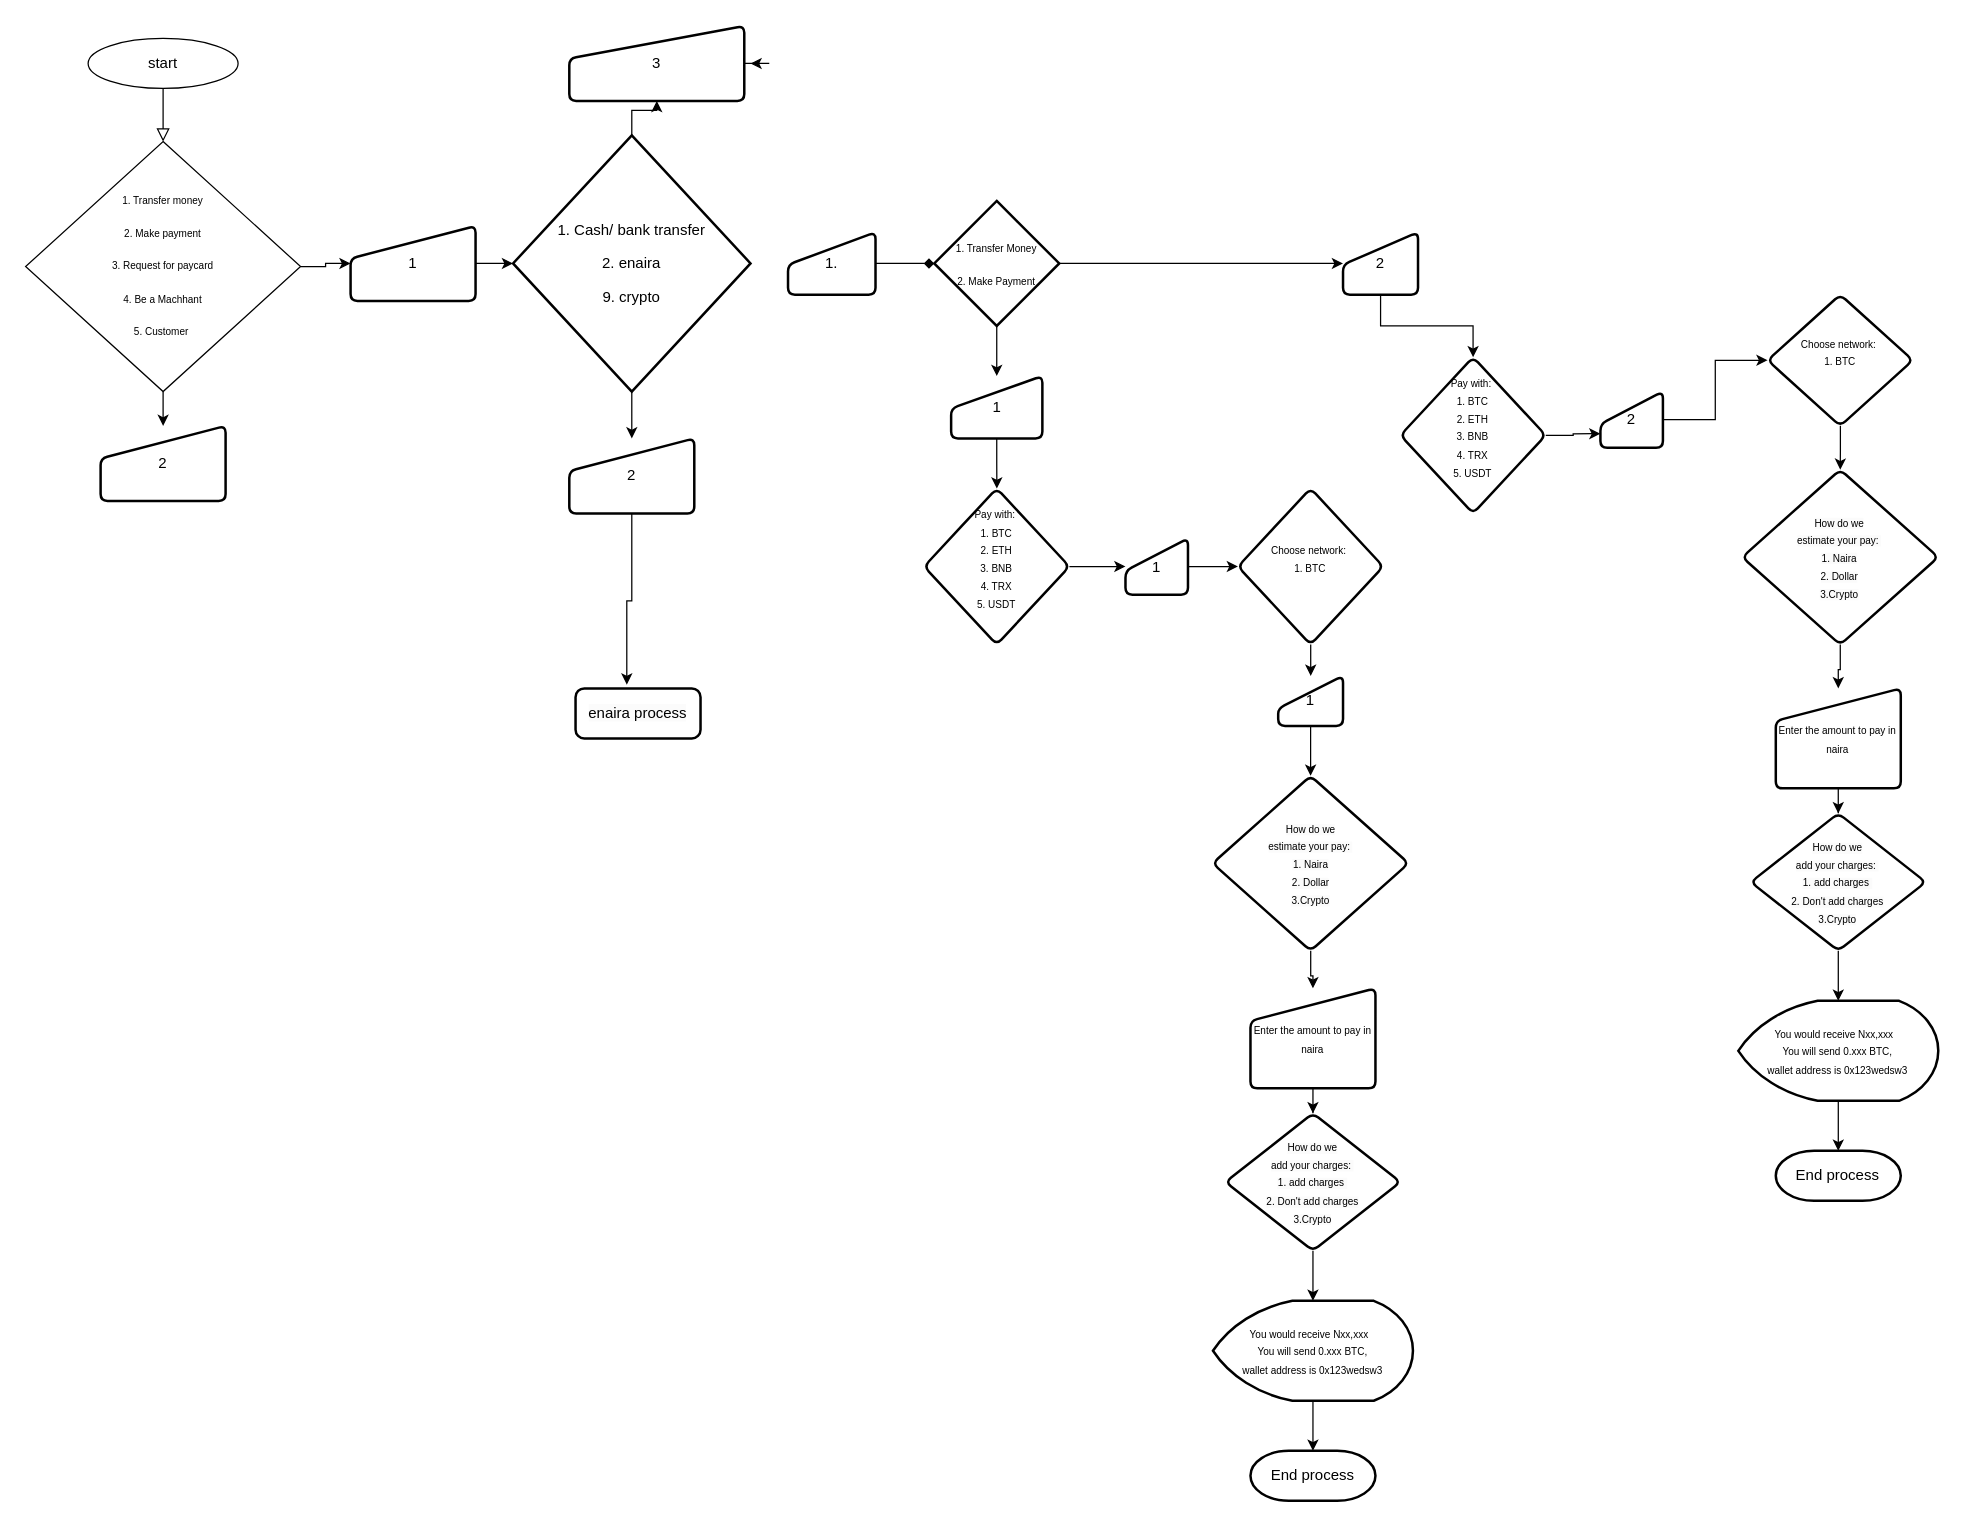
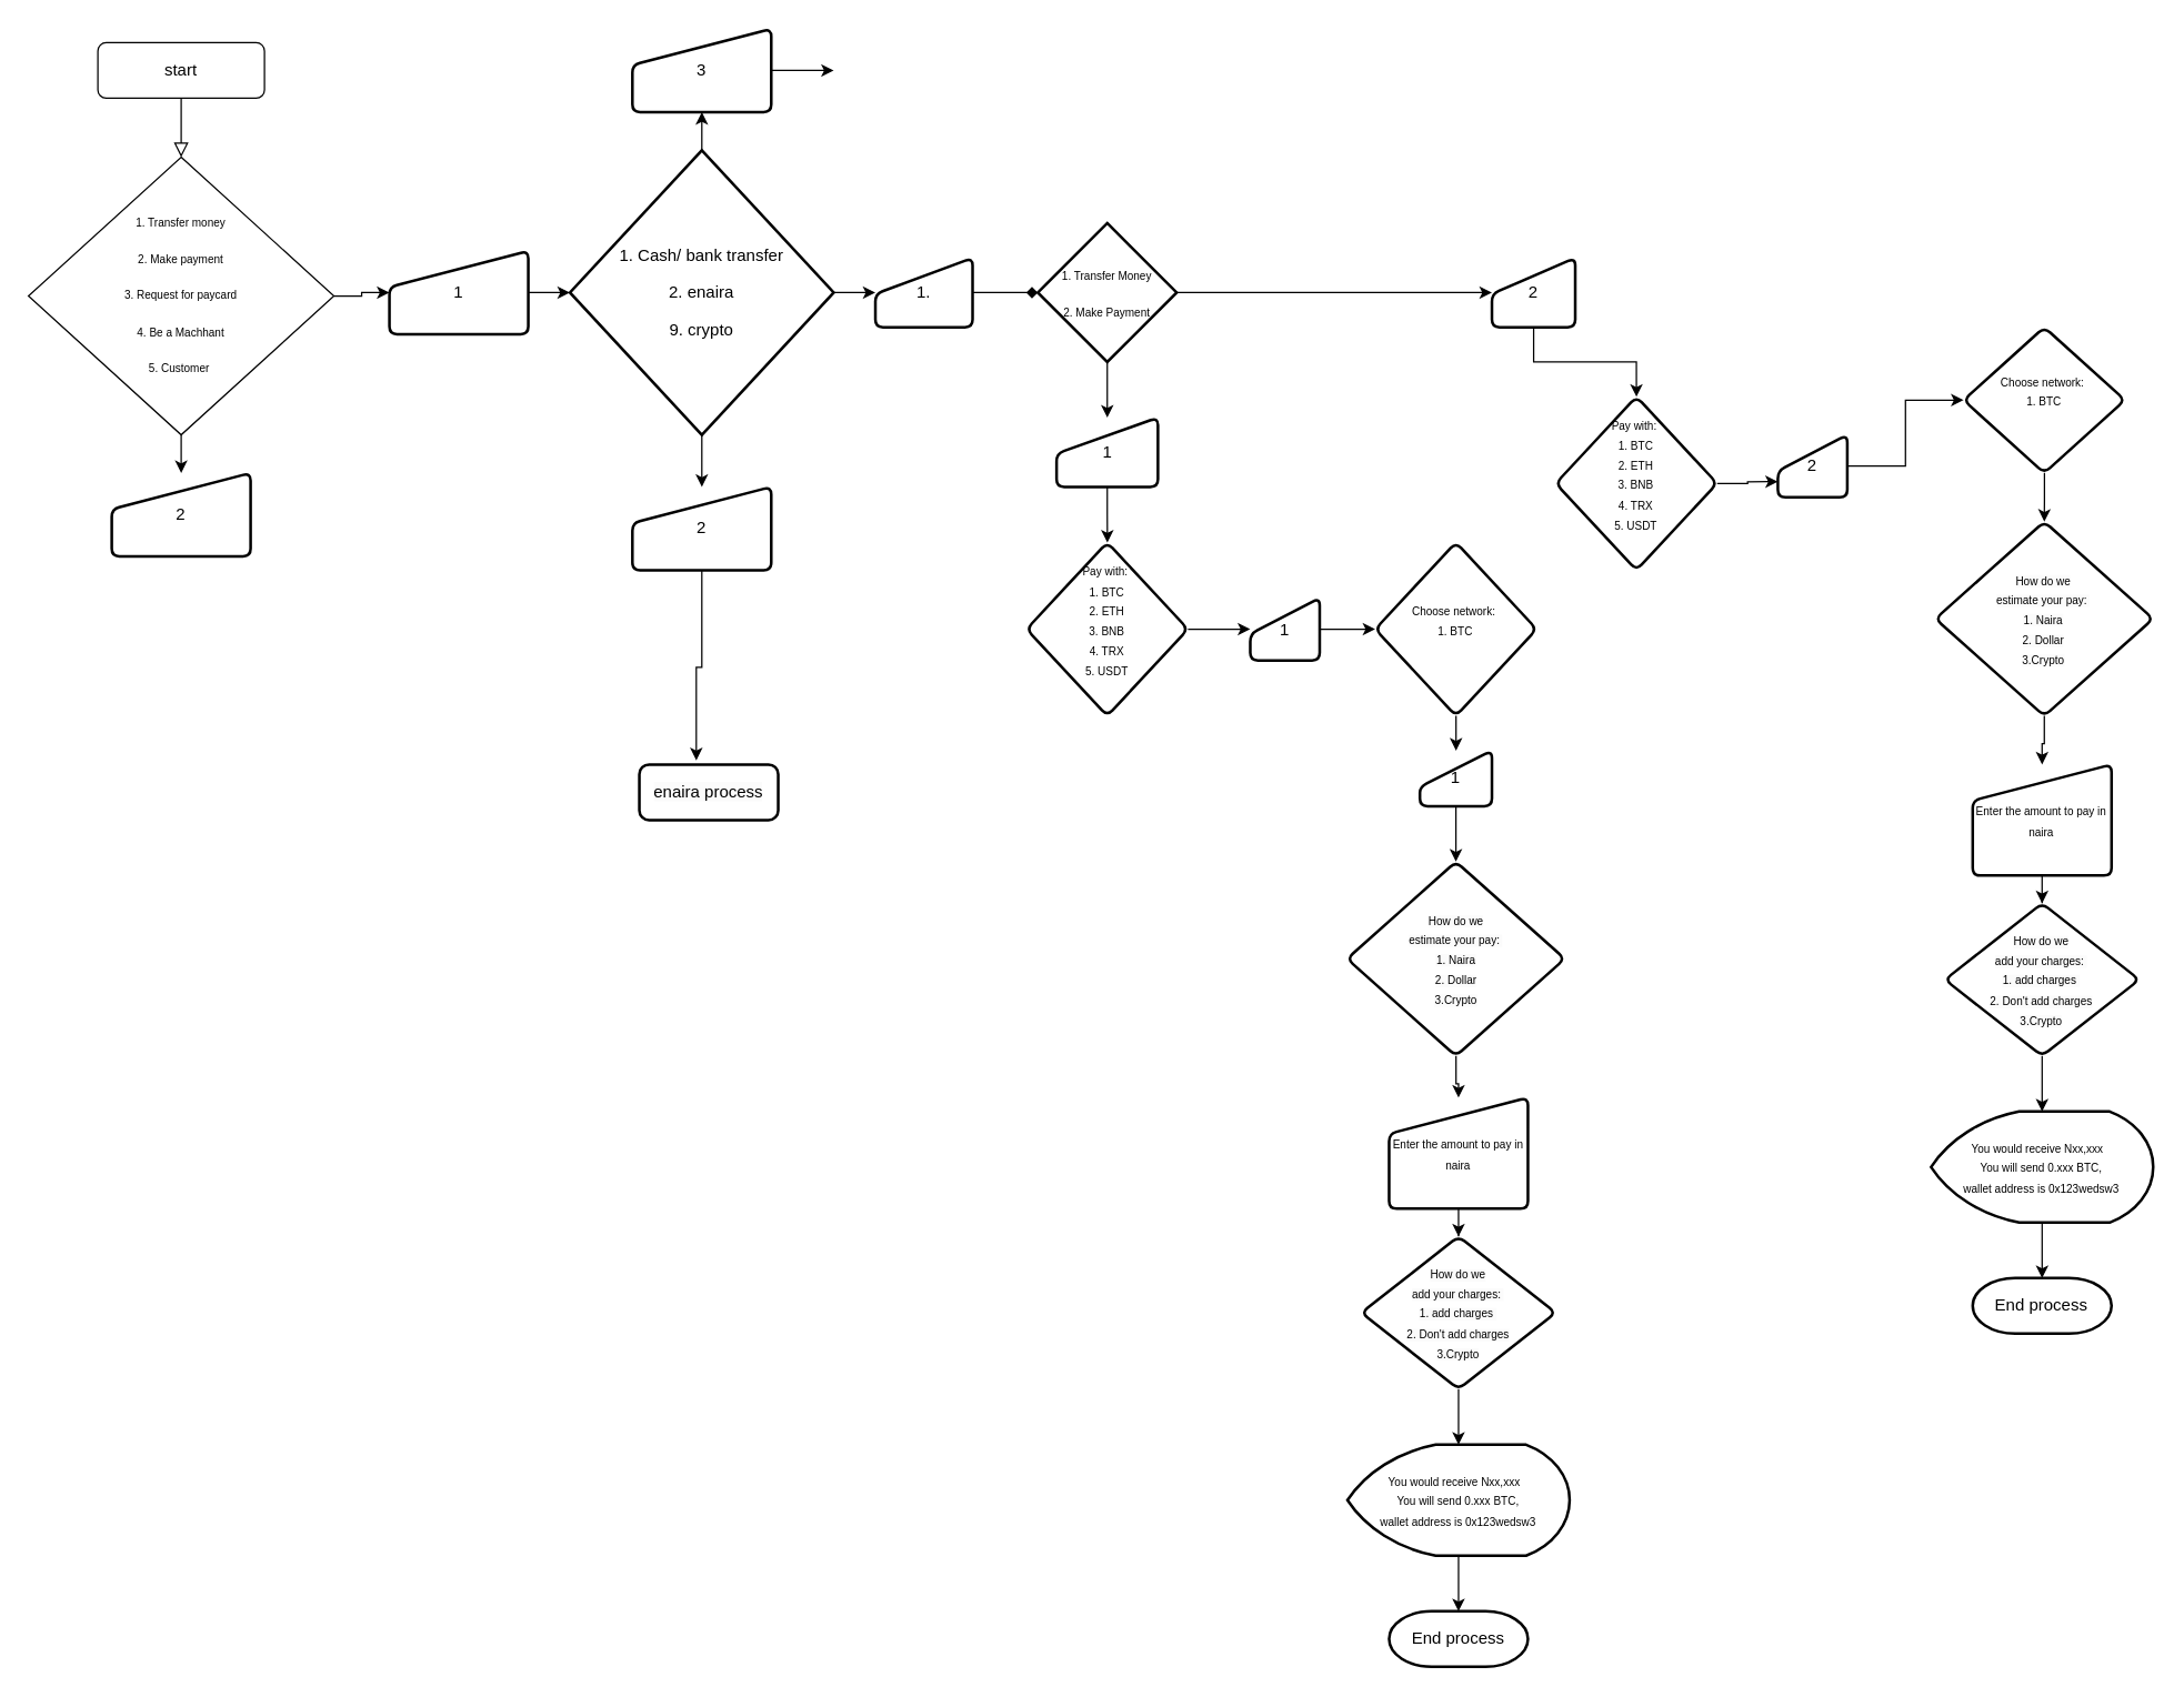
- <mxCell id="3" value="start" style="ellipse;whiteSpace=wrap;html=1;fontSize=12;glass=0;strokeWidth=1;shadow=0;" parent="1" vertex="1"><mxGeometry x="70" y="30" width="120" height="40" as="geometry" /></mxCell>
+ <mxCell id="3" value="start" style="rounded=1;whiteSpace=wrap;html=1;fontSize=12;glass=0;strokeWidth=1;shadow=0;" parent="1" vertex="1"><mxGeometry x="70" y="30" width="120" height="40" as="geometry" /></mxCell>
- <mxCell id="17" value="3" style="html=1;strokeWidth=2;shape=manualInput;whiteSpace=wrap;rounded=1;size=26;arcSize=11;" vertex="1" parent="1"><mxGeometry x="455" y="20" width="140" height="60" as="geometry" /></mxCell>
+ <mxCell id="17" value="3" style="html=1;strokeWidth=2;shape=manualInput;whiteSpace=wrap;rounded=1;size=26;arcSize=11;" vertex="1" parent="1"><mxGeometry x="455" y="20" width="100" height="60" as="geometry" /></mxCell>
+ <mxCell id="7" style="edgeStyle=orthogonalEdgeStyle;rounded=0;orthogonalLoop=1;jettySize=auto;html=1;" edge="1" parent="1" source="10" target="13"><mxGeometry relative="1" as="geometry"><mxPoint x="690" y="210" as="targetPoint" /></mxGeometry></mxCell>
